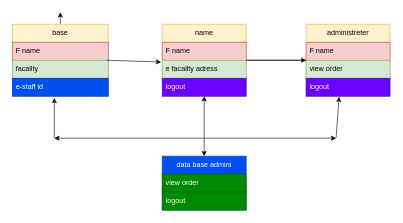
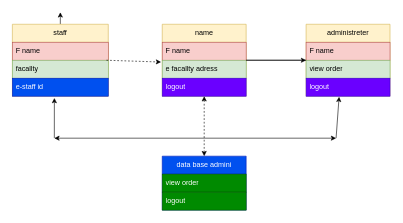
- <mxCell id="3" value="base" style="swimlane;fontStyle=0;childLayout=stackLayout;horizontal=1;startSize=30;horizontalStack=0;resizeParent=1;resizeParentMax=0;resizeLast=0;collapsible=1;marginBottom=0;whiteSpace=wrap;html=1;fillColor=#fff2cc;strokeColor=#d6b656;" parent="1" vertex="1"><mxGeometry x="20" y="40" width="160" height="120" as="geometry" /></mxCell>
+ <mxCell id="3" value="staff" style="swimlane;fontStyle=0;childLayout=stackLayout;horizontal=1;startSize=30;horizontalStack=0;resizeParent=1;resizeParentMax=0;resizeLast=0;collapsible=1;marginBottom=0;whiteSpace=wrap;html=1;fillColor=#fff2cc;strokeColor=#d6b656;" parent="1" vertex="1"><mxGeometry x="20" y="40" width="160" height="120" as="geometry" /></mxCell>
- <mxCell id="16" value="" style="endArrow=classic;html=1;rounded=0;exitX=0.981;exitY=0;exitDx=0;exitDy=0;exitPerimeter=0;entryX=-0.014;entryY=0.1;entryDx=0;entryDy=0;entryPerimeter=0;" edge="1" parent="1" source="5" target="9"><mxGeometry width="50" height="50" relative="1" as="geometry"><mxPoint x="370" y="250" as="sourcePoint" /><mxPoint x="420" y="200" as="targetPoint" /></mxGeometry></mxCell>
+ <mxCell id="16" value="" style="endArrow=classic;html=1;rounded=0;exitX=0.981;exitY=0;exitDx=0;exitDy=0;exitPerimeter=0;entryX=-0.014;entryY=0.1;entryDx=0;entryDy=0;entryPerimeter=0;dashed=1;" edge="1" parent="1" source="5" target="9"><mxGeometry width="50" height="50" relative="1" as="geometry"><mxPoint x="370" y="250" as="sourcePoint" /><mxPoint x="420" y="200" as="targetPoint" /></mxGeometry></mxCell>
- <mxCell id="20" value="" style="endArrow=classic;startArrow=classic;html=1;rounded=0;entryX=0.5;entryY=1;entryDx=0;entryDy=0;exitX=0.5;exitY=0;exitDx=0;exitDy=0;" edge="1" parent="1" source="17" target="7"><mxGeometry width="50" height="50" relative="1" as="geometry"><mxPoint x="370" y="250" as="sourcePoint" /><mxPoint x="420" y="200" as="targetPoint" /></mxGeometry></mxCell>
+ <mxCell id="20" value="" style="endArrow=classic;startArrow=classic;html=1;rounded=0;entryX=0.5;entryY=1;entryDx=0;entryDy=0;exitX=0.5;exitY=0;exitDx=0;exitDy=0;dashed=1;" edge="1" parent="1" source="17" target="7"><mxGeometry width="50" height="50" relative="1" as="geometry"><mxPoint x="370" y="250" as="sourcePoint" /><mxPoint x="420" y="200" as="targetPoint" /></mxGeometry></mxCell>
